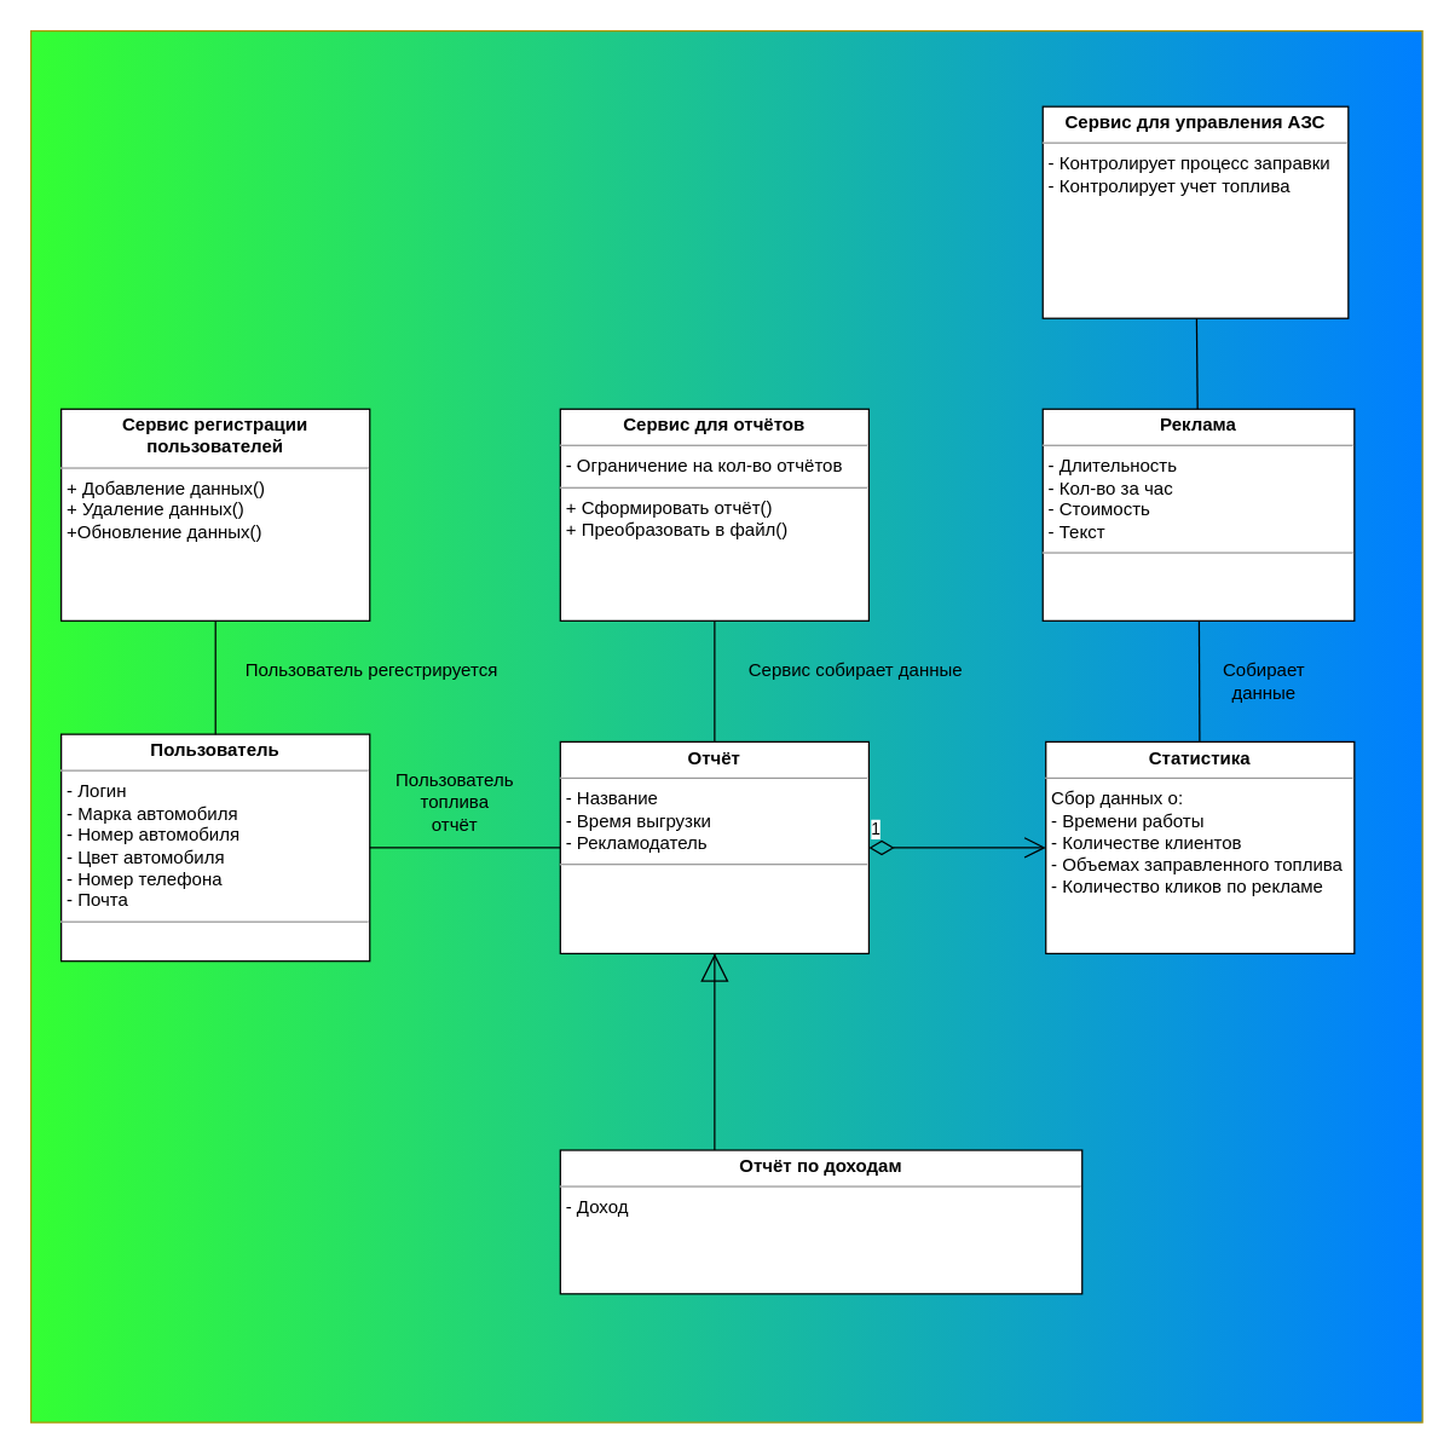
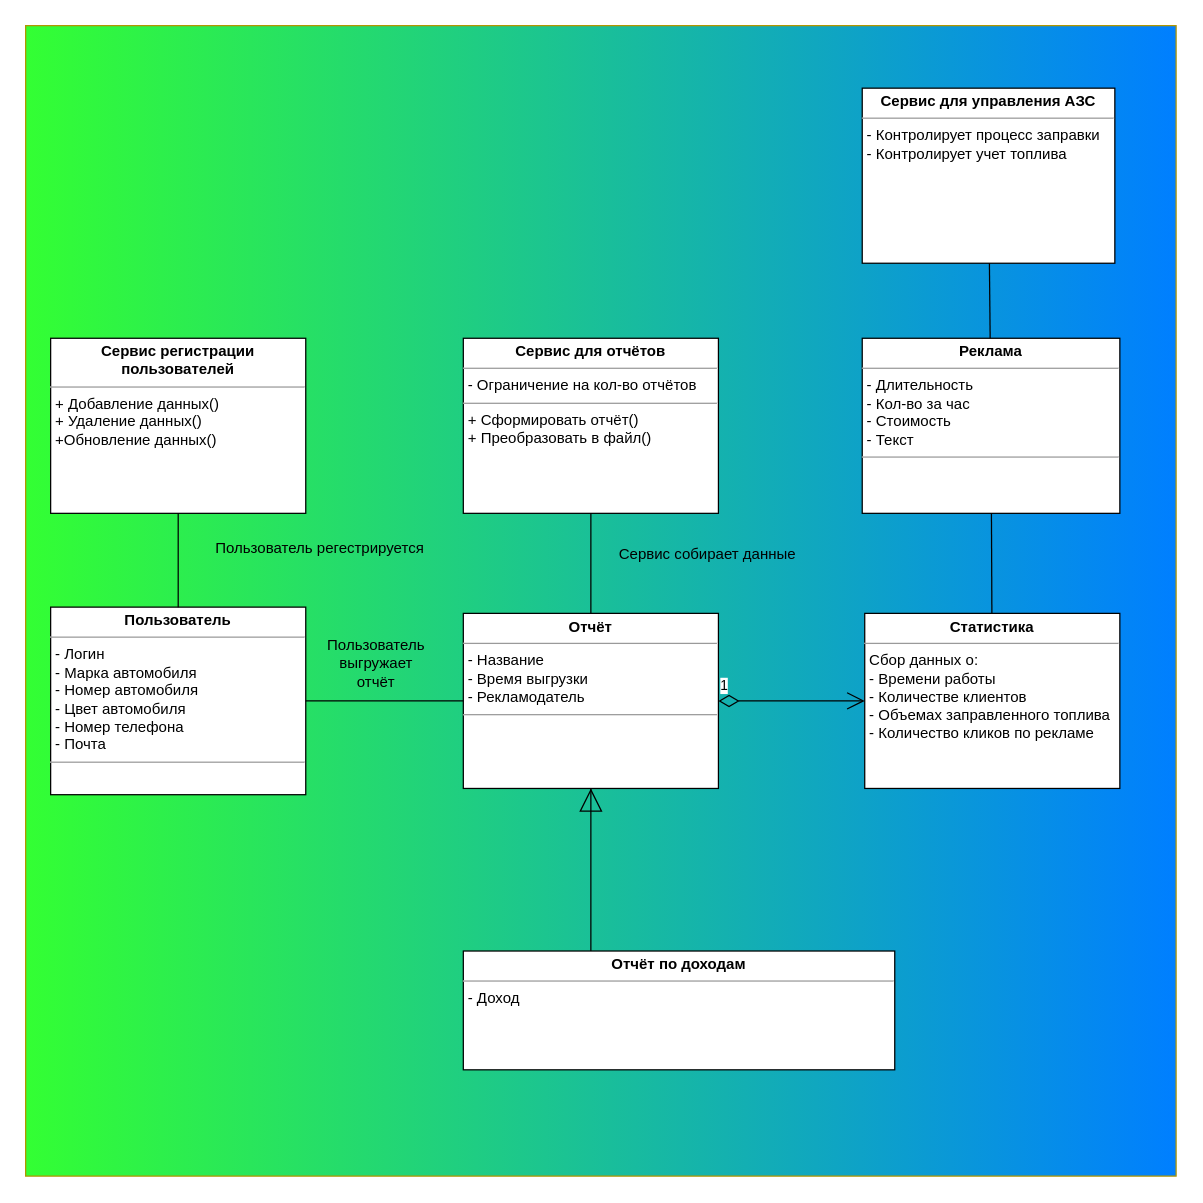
- <mxCell id="18" value="Пользователь регестрируется" style="text;html=1;align=center;verticalAlign=middle;resizable=0;points=[];autosize=1;strokeColor=none;fillColor=none;" parent="1" vertex="1"><mxGeometry x="150" y="428" width="190" height="30" as="geometry" /></mxCell>
+ <mxCell id="18" value="Пользователь регестрируется" style="text;html=1;align=center;verticalAlign=middle;resizable=0;points=[];autosize=1;strokeColor=none;fillColor=none;" parent="1" vertex="1"><mxGeometry x="160" y="423" width="190" height="30" as="geometry" /></mxCell>
- <mxCell id="20" value="Собирает &lt;br&gt;данные" style="text;html=1;align=center;verticalAlign=middle;resizable=0;points=[];autosize=1;strokeColor=none;fillColor=none;" parent="1" vertex="1"><mxGeometry x="795" y="430" width="80" height="40" as="geometry" /></mxCell>
- <mxCell id="17" value="Пользователь &lt;br&gt;топлива &lt;br&gt;отчёт" style="text;html=1;align=center;verticalAlign=middle;resizable=0;points=[];autosize=1;strokeColor=none;fillColor=none;" parent="1" vertex="1"><mxGeometry x="250" y="500" width="100" height="60" as="geometry" /></mxCell>
+ <mxCell id="17" value="Пользователь &lt;br&gt;выгружает &lt;br&gt;отчёт" style="text;html=1;align=center;verticalAlign=middle;resizable=0;points=[];autosize=1;strokeColor=none;fillColor=none;" parent="1" vertex="1"><mxGeometry x="250" y="500" width="100" height="60" as="geometry" /></mxCell>
